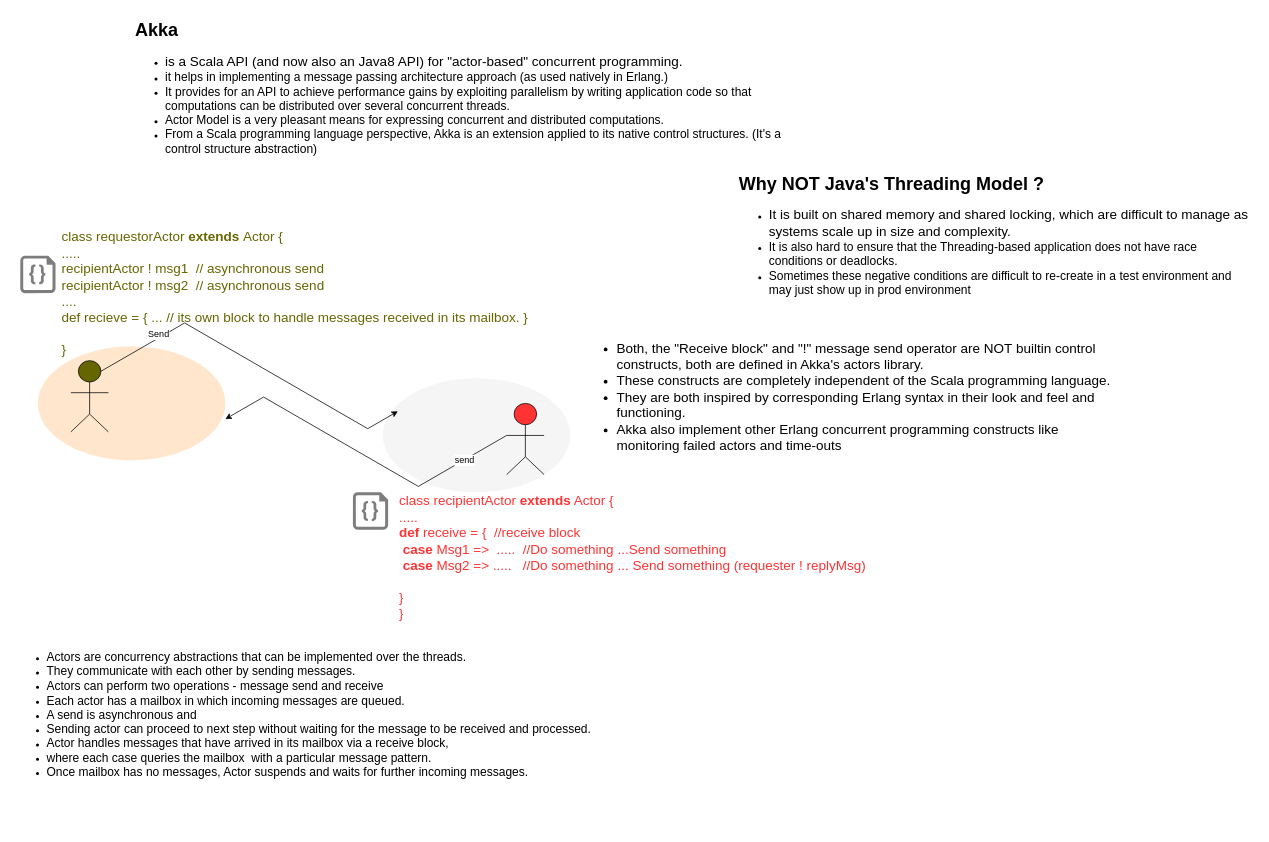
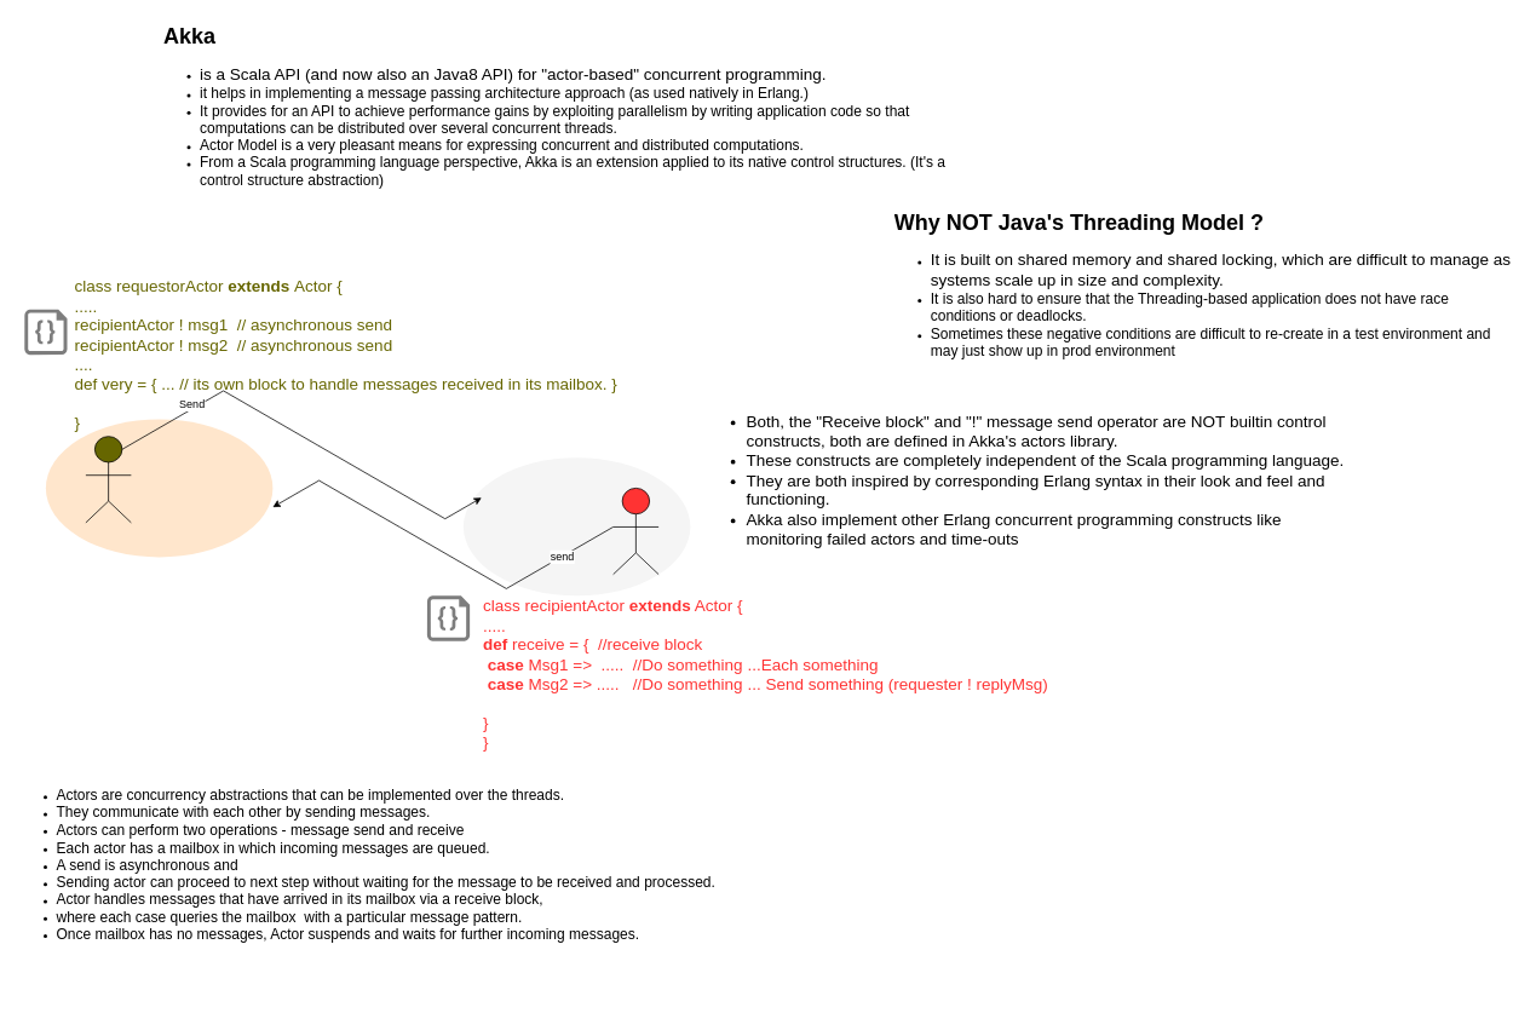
- <mxCell id="17" value="&lt;font color=&quot;#666600&quot; style=&quot;white-space: nowrap&quot;&gt;&lt;font style=&quot;font-size: 18px ; white-space: normal&quot;&gt;&lt;span style=&quot;white-space: nowrap&quot;&gt;&lt;br&gt;class requestorActor&amp;nbsp;&lt;b&gt;extends&lt;/b&gt;&amp;nbsp;Actor {&lt;br&gt;.....&lt;br&gt;recipientActor ! msg1&amp;nbsp; // asynchronous send&amp;nbsp;&lt;br&gt;recipientActor ! msg2&amp;nbsp;&amp;nbsp;&lt;/span&gt;&lt;/font&gt;&lt;/font&gt;&lt;span style=&quot;white-space: nowrap ; color: rgb(102 , 102 , 0) ; font-size: 18px&quot;&gt;// asynchronous send&lt;/span&gt;&lt;font color=&quot;#666600&quot; style=&quot;white-space: nowrap&quot;&gt;&lt;font style=&quot;font-size: 18px ; white-space: normal&quot;&gt;&lt;span style=&quot;white-space: nowrap&quot;&gt;&lt;br&gt;....&lt;br&gt;def recieve = { ... // its own block to handle messages received in its mailbox. }&lt;br&gt;&lt;/span&gt;&lt;/font&gt;&lt;span style=&quot;font-size: 18px&quot;&gt;&lt;br&gt;}&lt;/span&gt;&lt;/font&gt;" style="text;html=1;strokeColor=none;fillColor=none;align=left;verticalAlign=middle;whiteSpace=wrap;rounded=0;" parent="1" vertex="1"><mxGeometry x="80" y="290" width="620" height="180" as="geometry" /></mxCell>
+ <mxCell id="17" value="&lt;font color=&quot;#666600&quot; style=&quot;white-space: nowrap&quot;&gt;&lt;font style=&quot;font-size: 18px ; white-space: normal&quot;&gt;&lt;span style=&quot;white-space: nowrap&quot;&gt;&lt;br&gt;class requestorActor&amp;nbsp;&lt;b&gt;extends&lt;/b&gt;&amp;nbsp;Actor {&lt;br&gt;.....&lt;br&gt;recipientActor ! msg1&amp;nbsp; // asynchronous send&amp;nbsp;&lt;br&gt;recipientActor ! msg2&amp;nbsp;&amp;nbsp;&lt;/span&gt;&lt;/font&gt;&lt;/font&gt;&lt;span style=&quot;white-space: nowrap ; color: rgb(102 , 102 , 0) ; font-size: 18px&quot;&gt;// asynchronous send&lt;/span&gt;&lt;font color=&quot;#666600&quot; style=&quot;white-space: nowrap&quot;&gt;&lt;font style=&quot;font-size: 18px ; white-space: normal&quot;&gt;&lt;span style=&quot;white-space: nowrap&quot;&gt;&lt;br&gt;....&lt;br&gt;def very = { ... // its own block to handle messages received in its mailbox. }&lt;br&gt;&lt;/span&gt;&lt;/font&gt;&lt;span style=&quot;font-size: 18px&quot;&gt;&lt;br&gt;}&lt;/span&gt;&lt;/font&gt;" style="text;html=1;strokeColor=none;fillColor=none;align=left;verticalAlign=middle;whiteSpace=wrap;rounded=0;" parent="1" vertex="1"><mxGeometry x="80" y="290" width="620" height="180" as="geometry" /></mxCell>
- <mxCell id="15" value="&lt;font style=&quot;font-size: 18px&quot;&gt;&lt;font color=&quot;#ff3333&quot;&gt;&lt;span style=&quot;white-space: nowrap&quot;&gt;&lt;br&gt;class recipientActor &lt;b&gt;extends&lt;/b&gt; Actor {&lt;br&gt;.....&lt;br&gt;&lt;b&gt;def&lt;/b&gt; receive = {&amp;nbsp; //receive block&lt;/span&gt;&lt;br style=&quot;white-space: nowrap&quot;&gt;&lt;span style=&quot;white-space: nowrap&quot;&gt;&amp;nbsp;&lt;b&gt;case&lt;/b&gt; Msg1 =&amp;gt;&amp;nbsp; .....&amp;nbsp; //Do something ...Send something&lt;/span&gt;&lt;br style=&quot;white-space: nowrap&quot;&gt;&lt;/font&gt;&lt;span style=&quot;white-space: nowrap&quot;&gt;&lt;font color=&quot;#ff3333&quot;&gt;&amp;nbsp;&lt;b&gt;case&lt;/b&gt; Msg2 =&amp;gt; .....&amp;nbsp; &amp;nbsp;//Do something ... Send something (requester ! replyMsg)&lt;br&gt;&lt;br&gt;}&amp;nbsp;&lt;br&gt;}&lt;/font&gt;&lt;br&gt;&lt;/span&gt;&lt;/font&gt;" style="text;html=1;strokeColor=none;fillColor=none;align=left;verticalAlign=middle;whiteSpace=wrap;rounded=0;" parent="1" vertex="1"><mxGeometry x="530" y="632" width="630" height="200" as="geometry" /></mxCell>
+ <mxCell id="15" value="&lt;font style=&quot;font-size: 18px&quot;&gt;&lt;font color=&quot;#ff3333&quot;&gt;&lt;span style=&quot;white-space: nowrap&quot;&gt;&lt;br&gt;class recipientActor &lt;b&gt;extends&lt;/b&gt; Actor {&lt;br&gt;.....&lt;br&gt;&lt;b&gt;def&lt;/b&gt; receive = {&amp;nbsp; //receive block&lt;/span&gt;&lt;br style=&quot;white-space: nowrap&quot;&gt;&lt;span style=&quot;white-space: nowrap&quot;&gt;&amp;nbsp;&lt;b&gt;case&lt;/b&gt; Msg1 =&amp;gt;&amp;nbsp; .....&amp;nbsp; //Do something ...Each something&lt;/span&gt;&lt;br style=&quot;white-space: nowrap&quot;&gt;&lt;/font&gt;&lt;span style=&quot;white-space: nowrap&quot;&gt;&lt;font color=&quot;#ff3333&quot;&gt;&amp;nbsp;&lt;b&gt;case&lt;/b&gt; Msg2 =&amp;gt; .....&amp;nbsp; &amp;nbsp;//Do something ... Send something (requester ! replyMsg)&lt;br&gt;&lt;br&gt;}&amp;nbsp;&lt;br&gt;}&lt;/font&gt;&lt;br&gt;&lt;/span&gt;&lt;/font&gt;" style="text;html=1;strokeColor=none;fillColor=none;align=left;verticalAlign=middle;whiteSpace=wrap;rounded=0;" parent="1" vertex="1"><mxGeometry x="530" y="632" width="630" height="200" as="geometry" /></mxCell>
